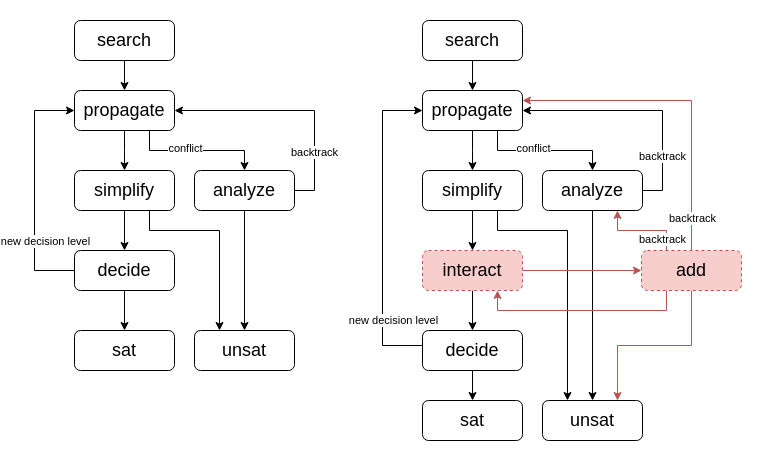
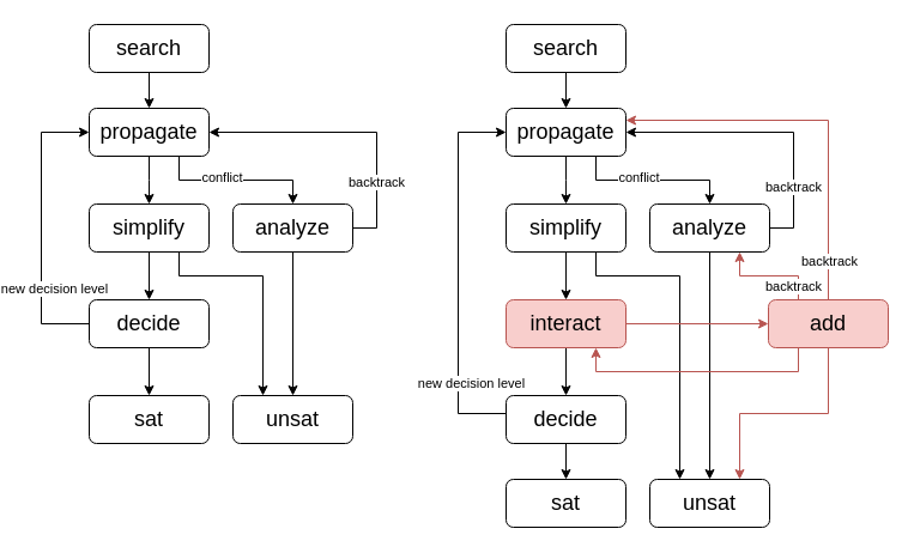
- <mxCell id="42" value="&lt;font style=&quot;font-size: 18px;&quot;&gt;interact&lt;/font&gt;" style="rounded=1;whiteSpace=wrap;html=1;fillColor=#f8cecc;strokeColor=#b85450;dashed=1;" parent="1" vertex="1"><mxGeometry x="408" y="250" width="100" height="40" as="geometry" /></mxCell>
+ <mxCell id="42" value="&lt;font style=&quot;font-size: 18px;&quot;&gt;interact&lt;/font&gt;" style="rounded=1;whiteSpace=wrap;html=1;fillColor=#f8cecc;strokeColor=#b85450;" parent="1" vertex="1"><mxGeometry x="408" y="250" width="100" height="40" as="geometry" /></mxCell>
- <mxCell id="50" value="&lt;font style=&quot;font-size: 18px;&quot;&gt;add&lt;/font&gt;" style="rounded=1;whiteSpace=wrap;html=1;fillColor=#f8cecc;strokeColor=#b85450;dashed=1;" parent="1" vertex="1"><mxGeometry x="627" y="250" width="100" height="40" as="geometry" /></mxCell>
+ <mxCell id="50" value="&lt;font style=&quot;font-size: 18px;&quot;&gt;add&lt;/font&gt;" style="rounded=1;whiteSpace=wrap;html=1;fillColor=#f8cecc;strokeColor=#b85450;" parent="1" vertex="1"><mxGeometry x="627" y="250" width="100" height="40" as="geometry" /></mxCell>
